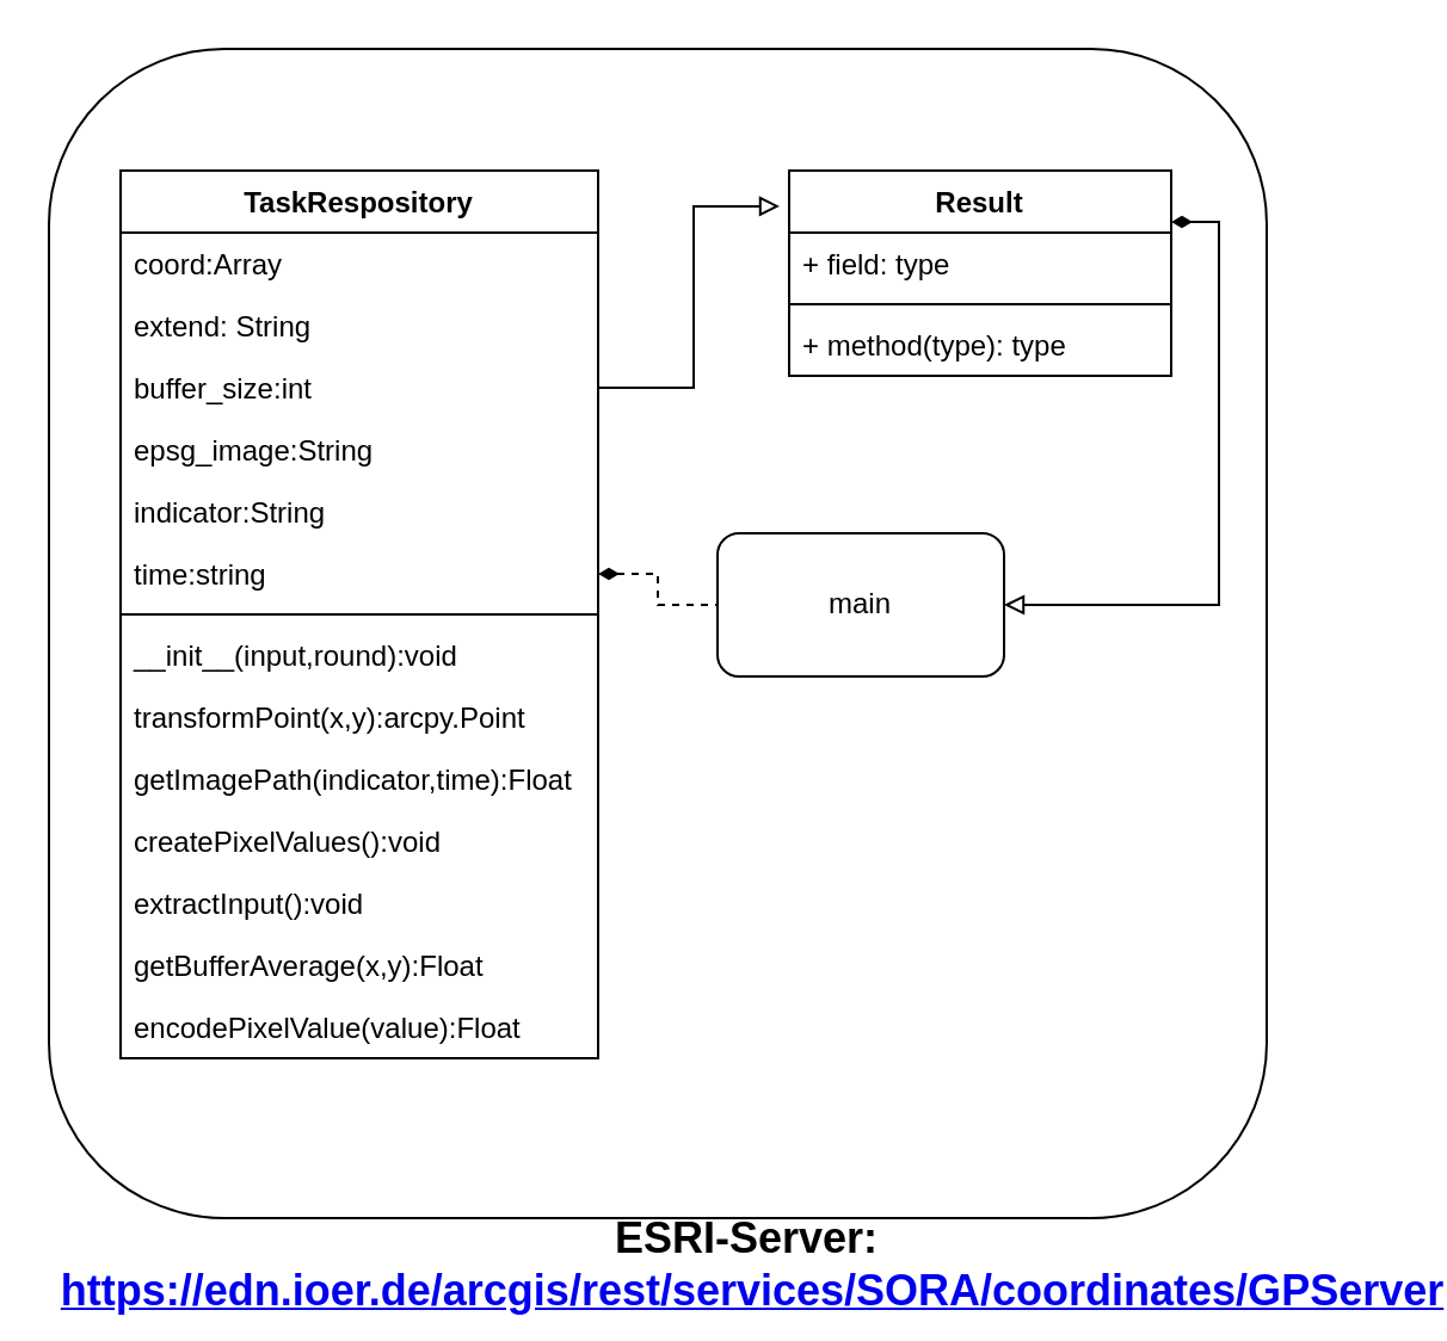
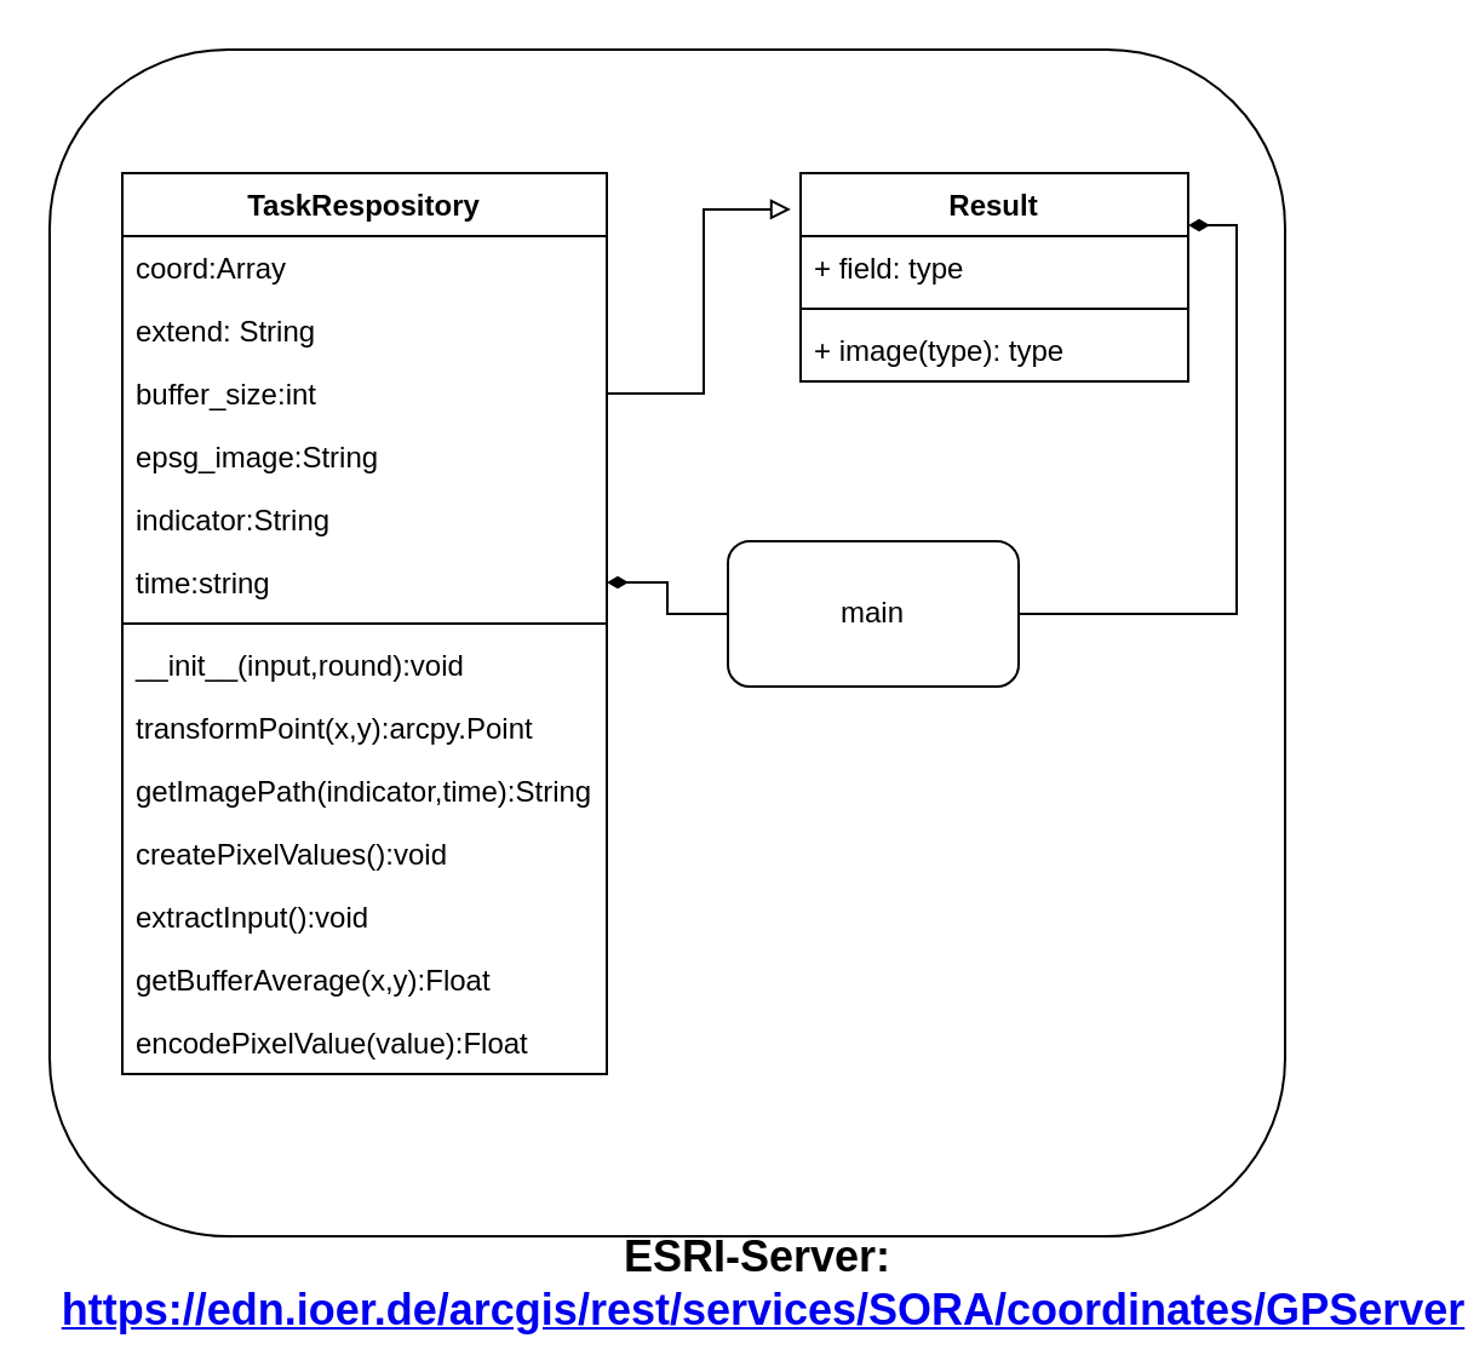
- <mxCell id="22" value="+ method(type): type" style="text;strokeColor=none;fillColor=none;align=left;verticalAlign=top;spacingLeft=4;spacingRight=4;overflow=hidden;rotatable=0;points=[[0,0.5],[1,0.5]];portConstraint=eastwest;" parent="19" vertex="1"><mxGeometry y="60" width="160" height="26" as="geometry" /></mxCell>
+ <mxCell id="22" value="+ image(type): type" style="text;strokeColor=none;fillColor=none;align=left;verticalAlign=top;spacingLeft=4;spacingRight=4;overflow=hidden;rotatable=0;points=[[0,0.5],[1,0.5]];portConstraint=eastwest;" parent="19" vertex="1"><mxGeometry y="60" width="160" height="26" as="geometry" /></mxCell>
- <mxCell id="25" style="edgeStyle=orthogonalEdgeStyle;rounded=0;orthogonalLoop=1;jettySize=auto;html=1;exitX=1;exitY=0.5;exitDx=0;exitDy=0;entryX=0;entryY=0.5;entryDx=0;entryDy=0;startArrow=diamondThin;startFill=1;endArrow=none;endFill=0;dashed=1;" parent="1" source="9" target="24" edge="1"><mxGeometry relative="1" as="geometry" /></mxCell>
+ <mxCell id="25" style="edgeStyle=orthogonalEdgeStyle;rounded=0;orthogonalLoop=1;jettySize=auto;html=1;exitX=1;exitY=0.5;exitDx=0;exitDy=0;entryX=0;entryY=0.5;entryDx=0;entryDy=0;startArrow=diamondThin;startFill=1;endArrow=none;endFill=0;" parent="1" source="9" target="24" edge="1"><mxGeometry relative="1" as="geometry" /></mxCell>
- <mxCell id="18" style="edgeStyle=orthogonalEdgeStyle;rounded=0;orthogonalLoop=1;jettySize=auto;html=1;exitX=1;exitY=0.25;exitDx=0;exitDy=0;entryX=1;entryY=0.5;entryDx=0;entryDy=0;startArrow=diamondThin;startFill=1;endArrow=block;endFill=0;" parent="1" source="19" target="24" edge="1"><mxGeometry relative="1" as="geometry" /></mxCell>
+ <mxCell id="18" style="edgeStyle=orthogonalEdgeStyle;rounded=0;orthogonalLoop=1;jettySize=auto;html=1;exitX=1;exitY=0.25;exitDx=0;exitDy=0;entryX=1;entryY=0.5;entryDx=0;entryDy=0;startArrow=diamondThin;startFill=1;endArrow=none;endFill=0;" parent="1" source="19" target="24" edge="1"><mxGeometry relative="1" as="geometry" /></mxCell>
- <mxCell id="13" value="getImagePath(indicator,time):Float" style="text;strokeColor=none;fillColor=none;align=left;verticalAlign=top;spacingLeft=4;spacingRight=4;overflow=hidden;rotatable=0;points=[[0,0.5],[1,0.5]];portConstraint=eastwest;" parent="3" vertex="1"><mxGeometry y="242" width="200" height="26" as="geometry" /></mxCell>
+ <mxCell id="13" value="getImagePath(indicator,time):String" style="text;strokeColor=none;fillColor=none;align=left;verticalAlign=top;spacingLeft=4;spacingRight=4;overflow=hidden;rotatable=0;points=[[0,0.5],[1,0.5]];portConstraint=eastwest;" parent="3" vertex="1"><mxGeometry y="242" width="200" height="26" as="geometry" /></mxCell>
